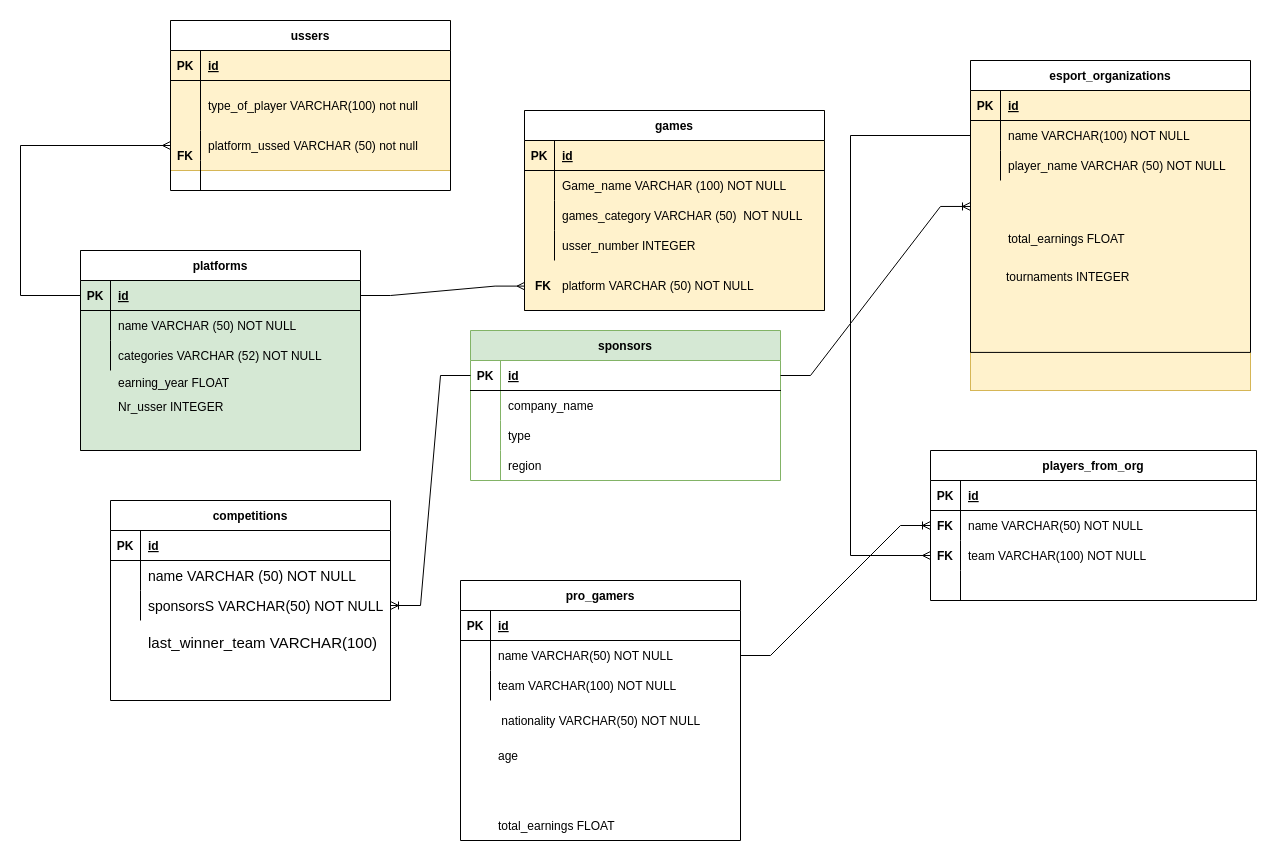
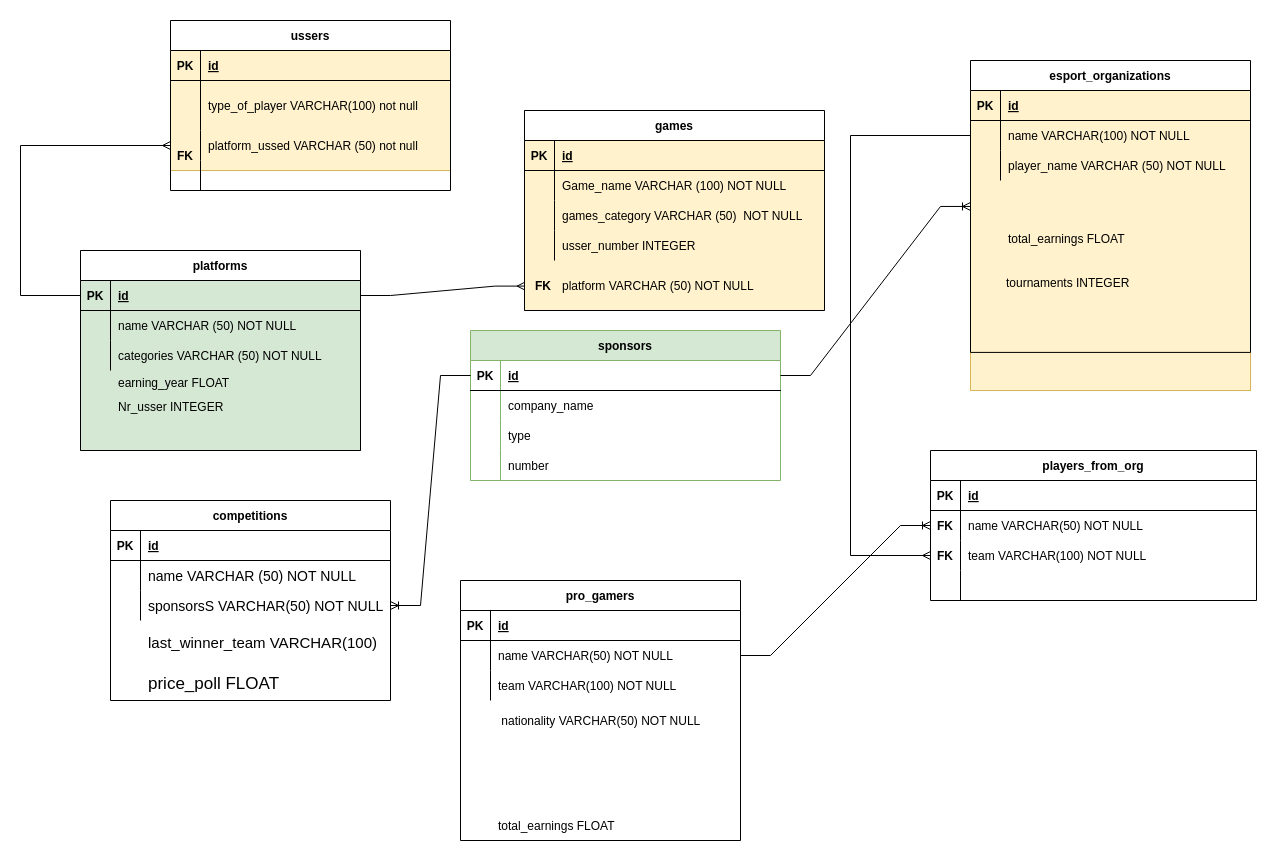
- <mxCell id="57" value="tournaments INTEGER" style="shape=partialRectangle;connectable=0;fillColor=none;top=0;left=0;bottom=0;right=0;align=left;spacingLeft=6;overflow=hidden;" parent="45" vertex="1"><mxGeometry x="28" y="203.077" width="210" height="25" as="geometry"><mxRectangle width="250" height="30" as="alternateBounds" /></mxGeometry></mxCell>
+ <mxCell id="57" value="tournaments INTEGER" style="shape=partialRectangle;connectable=0;fillColor=none;top=0;left=0;bottom=0;right=0;align=left;spacingLeft=6;overflow=hidden;" parent="45" vertex="1"><mxGeometry x="28" y="203.077" width="250" height="38.077" as="geometry"><mxRectangle width="250" height="30" as="alternateBounds" /></mxGeometry></mxCell>
- <mxCell id="14" value="categories VARCHAR (52) NOT NULL" style="shape=partialRectangle;connectable=0;fillColor=none;top=0;left=0;bottom=0;right=0;align=left;spacingLeft=6;overflow=hidden;" parent="12" vertex="1"><mxGeometry x="30" width="250" height="30" as="geometry"><mxRectangle width="250" height="30" as="alternateBounds" /></mxGeometry></mxCell>
+ <mxCell id="14" value="categories VARCHAR (50) NOT NULL" style="shape=partialRectangle;connectable=0;fillColor=none;top=0;left=0;bottom=0;right=0;align=left;spacingLeft=6;overflow=hidden;" parent="12" vertex="1"><mxGeometry x="30" width="250" height="30" as="geometry"><mxRectangle width="250" height="30" as="alternateBounds" /></mxGeometry></mxCell>
- <mxCell id="120" value="region" style="shape=partialRectangle;connectable=0;fillColor=none;top=0;left=0;bottom=0;right=0;align=left;spacingLeft=6;overflow=hidden;" parent="118" vertex="1"><mxGeometry x="30" width="280" height="30" as="geometry"><mxRectangle width="280" height="30" as="alternateBounds" /></mxGeometry></mxCell>
+ <mxCell id="120" value="number" style="shape=partialRectangle;connectable=0;fillColor=none;top=0;left=0;bottom=0;right=0;align=left;spacingLeft=6;overflow=hidden;" parent="118" vertex="1"><mxGeometry x="30" width="280" height="30" as="geometry"><mxRectangle width="280" height="30" as="alternateBounds" /></mxGeometry></mxCell>
+ <mxCell id="44" value="price_poll FLOAT" style="shape=partialRectangle;connectable=0;fillColor=none;top=0;left=0;bottom=0;right=0;align=left;spacingLeft=6;overflow=hidden;fontSize=17;" parent="32" vertex="1"><mxGeometry x="30" y="169.997" width="250" height="23.077" as="geometry"><mxRectangle width="250" height="30" as="alternateBounds" /></mxGeometry></mxCell>
- <mxCell id="70" value="age " style="shape=partialRectangle;connectable=0;fillColor=none;top=0;left=0;bottom=0;right=0;align=left;spacingLeft=6;overflow=hidden;" parent="58" vertex="1"><mxGeometry x="30" y="160" width="250" height="30" as="geometry"><mxRectangle width="250" height="30" as="alternateBounds" /></mxGeometry></mxCell>
